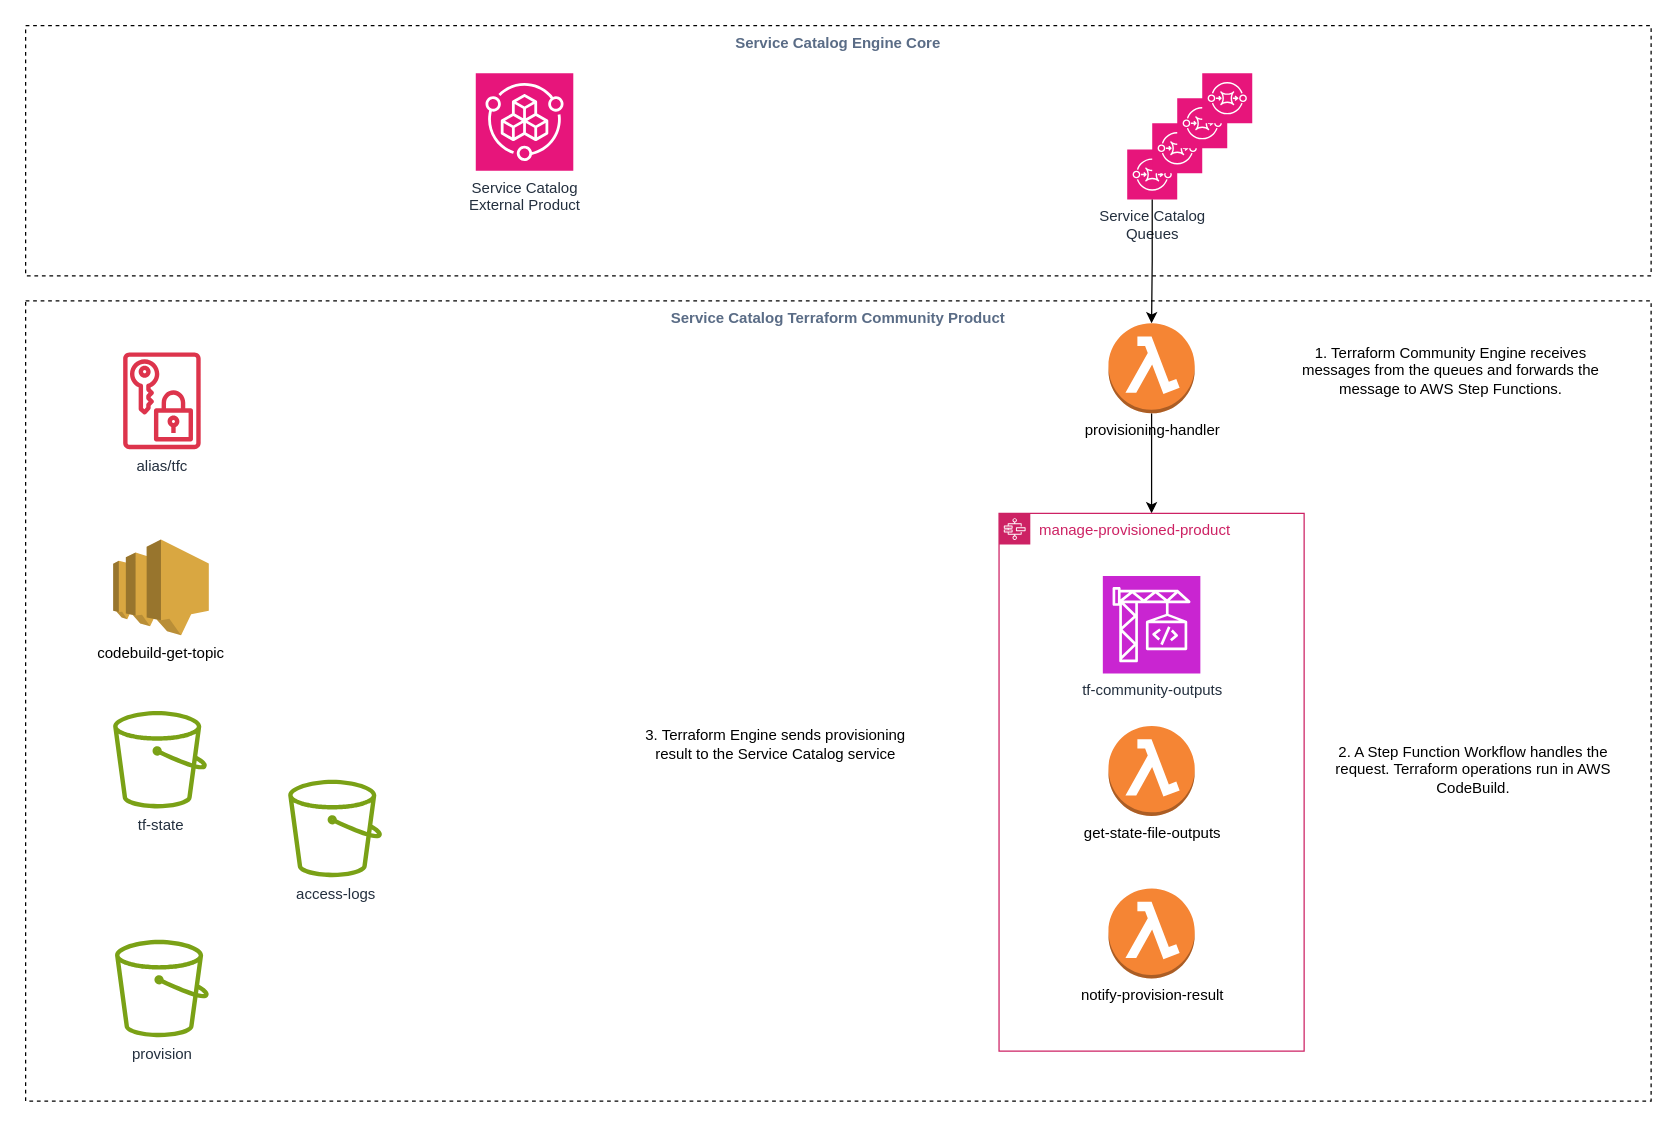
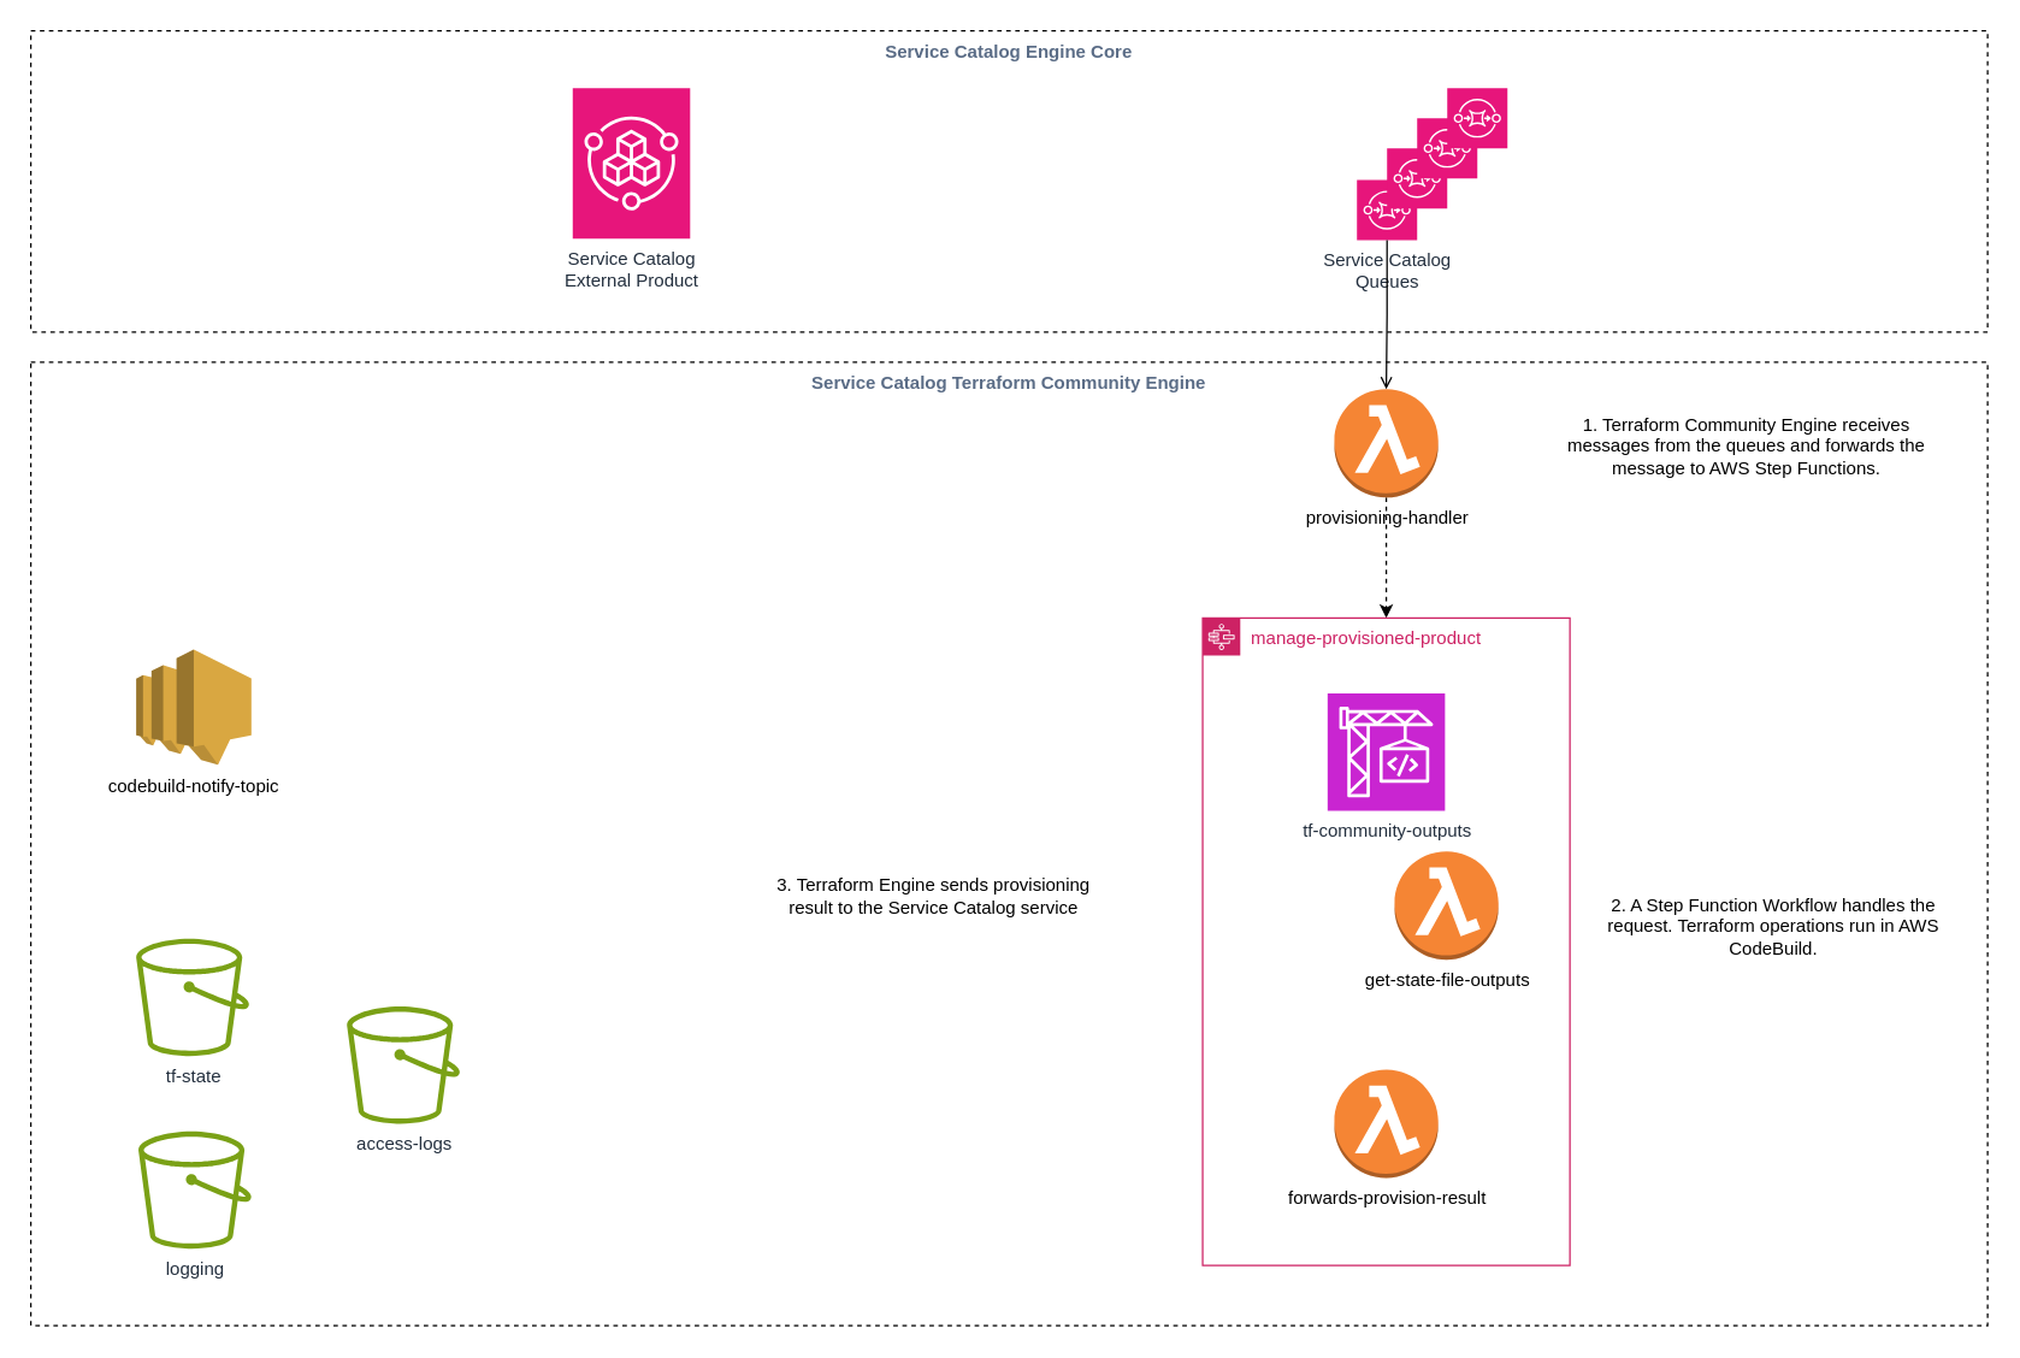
- <mxCell id="5" value="Service Catalog&lt;br&gt;External Product" style="sketch=0;points=[[0,0,0],[0.25,0,0],[0.5,0,0],[0.75,0,0],[1,0,0],[0,1,0],[0.25,1,0],[0.5,1,0],[0.75,1,0],[1,1,0],[0,0.25,0],[0,0.5,0],[0,0.75,0],[1,0.25,0],[1,0.5,0],[1,0.75,0]];points=[[0,0,0],[0.25,0,0],[0.5,0,0],[0.75,0,0],[1,0,0],[0,1,0],[0.25,1,0],[0.5,1,0],[0.75,1,0],[1,1,0],[0,0.25,0],[0,0.5,0],[0,0.75,0],[1,0.25,0],[1,0.5,0],[1,0.75,0]];outlineConnect=0;fontColor=#232F3E;fillColor=#E7157B;strokeColor=#ffffff;dashed=0;verticalLabelPosition=bottom;verticalAlign=top;align=center;html=1;fontSize=12;fontStyle=0;aspect=fixed;shape=mxgraph.aws4.resourceIcon;resIcon=mxgraph.aws4.service_catalog;" parent="1" vertex="1"><mxGeometry x="380" y="58" width="78" height="78" as="geometry" /></mxCell>
+ <mxCell id="5" value="Service Catalog&lt;br&gt;External Product" style="sketch=0;points=[[0,0,0],[0.25,0,0],[0.5,0,0],[0.75,0,0],[1,0,0],[0,1,0],[0.25,1,0],[0.5,1,0],[0.75,1,0],[1,1,0],[0,0.25,0],[0,0.5,0],[0,0.75,0],[1,0.25,0],[1,0.5,0],[1,0.75,0]];points=[[0,0,0],[0.25,0,0],[0.5,0,0],[0.75,0,0],[1,0,0],[0,1,0],[0.25,1,0],[0.5,1,0],[0.75,1,0],[1,1,0],[0,0.25,0],[0,0.5,0],[0,0.75,0],[1,0.25,0],[1,0.5,0],[1,0.75,0]];outlineConnect=0;fontColor=#232F3E;fillColor=#E7157B;strokeColor=#ffffff;dashed=0;verticalLabelPosition=bottom;verticalAlign=top;align=center;html=1;fontSize=12;fontStyle=0;aspect=fixed;shape=mxgraph.aws4.resourceIcon;resIcon=mxgraph.aws4.service_catalog;" parent="1" vertex="1"><mxGeometry x="380" y="58" width="78" height="100" as="geometry" /></mxCell>
- <mxCell id="9" style="edgeStyle=orthogonalEdgeStyle;rounded=0;orthogonalLoop=1;jettySize=auto;html=1;" edge="1" parent="1" source="2" target="13"><mxGeometry relative="1" as="geometry" /></mxCell>
+ <mxCell id="9" style="edgeStyle=orthogonalEdgeStyle;rounded=0;orthogonalLoop=1;jettySize=auto;html=1;endArrow=open;" edge="1" parent="1" source="2" target="13"><mxGeometry relative="1" as="geometry" /></mxCell>
- <mxCell id="3" value="&lt;b&gt;Service Catalog Terraform Community Product&lt;/b&gt;" style="fillColor=none;strokeColor=#000000;dashed=1;verticalAlign=top;fontStyle=0;fontColor=#5A6C86;whiteSpace=wrap;html=1;" parent="1" vertex="1"><mxGeometry x="20" y="240" width="1300" height="640" as="geometry" /></mxCell>
+ <mxCell id="3" value="&lt;b&gt;Service Catalog Terraform Community Engine&lt;/b&gt;" style="fillColor=none;strokeColor=#000000;dashed=1;verticalAlign=top;fontStyle=0;fontColor=#5A6C86;whiteSpace=wrap;html=1;" parent="1" vertex="1"><mxGeometry x="20" y="240" width="1300" height="640" as="geometry" /></mxCell>
- <mxCell id="20" value="alias/tfc" style="sketch=0;outlineConnect=0;fontColor=#232F3E;gradientColor=none;fillColor=#DD344C;strokeColor=none;dashed=0;verticalLabelPosition=bottom;verticalAlign=top;align=center;html=1;fontSize=12;fontStyle=0;aspect=fixed;pointerEvents=1;shape=mxgraph.aws4.data_encryption_key;" parent="1" vertex="1"><mxGeometry x="98" y="281" width="62" height="78" as="geometry" /></mxCell>
- <mxCell id="12" style="edgeStyle=orthogonalEdgeStyle;rounded=0;orthogonalLoop=1;jettySize=auto;html=1;" parent="1" source="13" target="15" edge="1"><mxGeometry relative="1" as="geometry" /></mxCell>
+ <mxCell id="12" style="edgeStyle=orthogonalEdgeStyle;rounded=0;orthogonalLoop=1;jettySize=auto;html=1;dashed=1;" parent="1" source="13" target="15" edge="1"><mxGeometry relative="1" as="geometry" /></mxCell>
- <mxCell id="19" value="codebuild-get-topic" style="outlineConnect=0;dashed=0;verticalLabelPosition=bottom;verticalAlign=top;align=center;html=1;shape=mxgraph.aws3.sns;fillColor=#D9A741;gradientColor=none;" parent="1" vertex="1"><mxGeometry x="90" y="431" width="76.5" height="76.5" as="geometry" /></mxCell>
+ <mxCell id="19" value="codebuild-notify-topic" style="outlineConnect=0;dashed=0;verticalLabelPosition=bottom;verticalAlign=top;align=center;html=1;shape=mxgraph.aws3.sns;fillColor=#D9A741;gradientColor=none;" parent="1" vertex="1"><mxGeometry x="90" y="431" width="76.5" height="76.5" as="geometry" /></mxCell>
- <mxCell id="21" value="tf-state" style="sketch=0;outlineConnect=0;fontColor=#232F3E;gradientColor=none;fillColor=#7AA116;strokeColor=none;dashed=0;verticalLabelPosition=bottom;verticalAlign=top;align=center;html=1;fontSize=12;fontStyle=0;aspect=fixed;pointerEvents=1;shape=mxgraph.aws4.bucket;" parent="1" vertex="1"><mxGeometry x="90" y="568" width="75" height="78" as="geometry" /></mxCell>
+ <mxCell id="21" value="tf-state" style="sketch=0;outlineConnect=0;fontColor=#232F3E;gradientColor=none;fillColor=#7AA116;strokeColor=none;dashed=0;verticalLabelPosition=bottom;verticalAlign=top;align=center;html=1;fontSize=12;fontStyle=0;aspect=fixed;pointerEvents=1;shape=mxgraph.aws4.bucket;" parent="1" vertex="1"><mxGeometry x="90" y="623" width="75" height="78" as="geometry" /></mxCell>
- <mxCell id="17" value="get-state-file-outputs" style="outlineConnect=0;dashed=0;verticalLabelPosition=bottom;verticalAlign=top;align=center;html=1;shape=mxgraph.aws3.lambda_function;fillColor=#F58534;gradientColor=none;" parent="15" vertex="1"><mxGeometry x="87.5" y="170" width="69" height="72" as="geometry" /></mxCell>
+ <mxCell id="17" value="get-state-file-outputs" style="outlineConnect=0;dashed=0;verticalLabelPosition=bottom;verticalAlign=top;align=center;html=1;shape=mxgraph.aws3.lambda_function;fillColor=#F58534;gradientColor=none;" parent="15" vertex="1"><mxGeometry x="127.5" y="155" width="69" height="72" as="geometry" /></mxCell>
- <mxCell id="23" value="access-logs" style="sketch=0;outlineConnect=0;fontColor=#232F3E;gradientColor=none;fillColor=#7AA116;strokeColor=none;dashed=0;verticalLabelPosition=bottom;verticalAlign=top;align=center;html=1;fontSize=12;fontStyle=0;aspect=fixed;pointerEvents=1;shape=mxgraph.aws4.bucket;" parent="1" vertex="1"><mxGeometry x="230" y="623" width="75" height="78" as="geometry" /></mxCell>
+ <mxCell id="23" value="access-logs" style="sketch=0;outlineConnect=0;fontColor=#232F3E;gradientColor=none;fillColor=#7AA116;strokeColor=none;dashed=0;verticalLabelPosition=bottom;verticalAlign=top;align=center;html=1;fontSize=12;fontStyle=0;aspect=fixed;pointerEvents=1;shape=mxgraph.aws4.bucket;" parent="1" vertex="1"><mxGeometry x="230" y="668" width="75" height="78" as="geometry" /></mxCell>
- <mxCell id="18" value="notify-provision-result" style="outlineConnect=0;dashed=0;verticalLabelPosition=bottom;verticalAlign=top;align=center;html=1;shape=mxgraph.aws3.lambda_function;fillColor=#F58534;gradientColor=none;" parent="15" vertex="1"><mxGeometry x="87.5" y="300" width="69" height="72" as="geometry" /></mxCell>
+ <mxCell id="18" value="forwards-provision-result" style="outlineConnect=0;dashed=0;verticalLabelPosition=bottom;verticalAlign=top;align=center;html=1;shape=mxgraph.aws3.lambda_function;fillColor=#F58534;gradientColor=none;" parent="15" vertex="1"><mxGeometry x="87.5" y="300" width="69" height="72" as="geometry" /></mxCell>
- <mxCell id="22" value="provision" style="sketch=0;outlineConnect=0;fontColor=#232F3E;gradientColor=none;fillColor=#7AA116;strokeColor=none;dashed=0;verticalLabelPosition=bottom;verticalAlign=top;align=center;html=1;fontSize=12;fontStyle=0;aspect=fixed;pointerEvents=1;shape=mxgraph.aws4.bucket;" parent="1" vertex="1"><mxGeometry x="91.5" y="751" width="75" height="78" as="geometry" /></mxCell>
+ <mxCell id="22" value="logging" style="sketch=0;outlineConnect=0;fontColor=#232F3E;gradientColor=none;fillColor=#7AA116;strokeColor=none;dashed=0;verticalLabelPosition=bottom;verticalAlign=top;align=center;html=1;fontSize=12;fontStyle=0;aspect=fixed;pointerEvents=1;shape=mxgraph.aws4.bucket;" parent="1" vertex="1"><mxGeometry x="91.5" y="751" width="75" height="78" as="geometry" /></mxCell>
